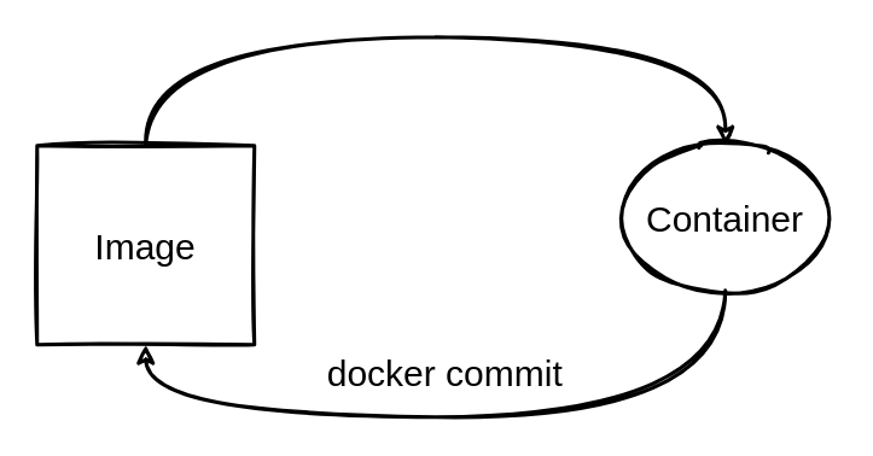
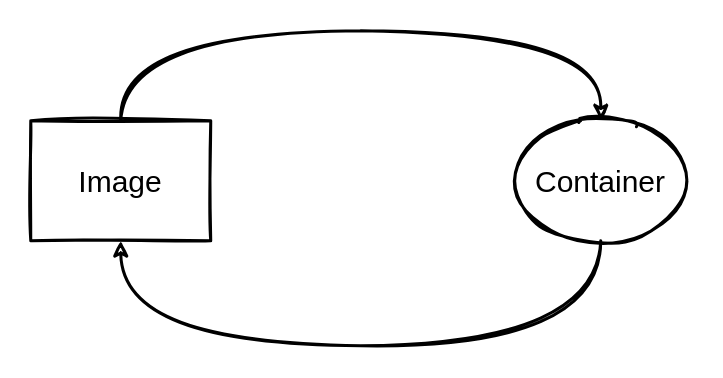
- <mxCell id="2" value="Image" style="rounded=0;whiteSpace=wrap;html=1;fontSize=20;strokeWidth=2;sketch=1;" vertex="1" parent="1"><mxGeometry x="20" y="80" width="120" height="110" as="geometry" /></mxCell>
+ <mxCell id="2" value="Image" style="rounded=0;whiteSpace=wrap;html=1;fontSize=20;strokeWidth=2;sketch=1;" vertex="1" parent="1"><mxGeometry x="20" y="80" width="120" height="80" as="geometry" /></mxCell>
- <mxCell id="5" value="docker commit" style="text;html=1;align=center;verticalAlign=middle;resizable=0;points=[];autosize=1;strokeColor=none;fillColor=none;fontSize=20;sketch=1;" vertex="1" parent="1"><mxGeometry x="170" y="190" width="150" height="30" as="geometry" /></mxCell>
